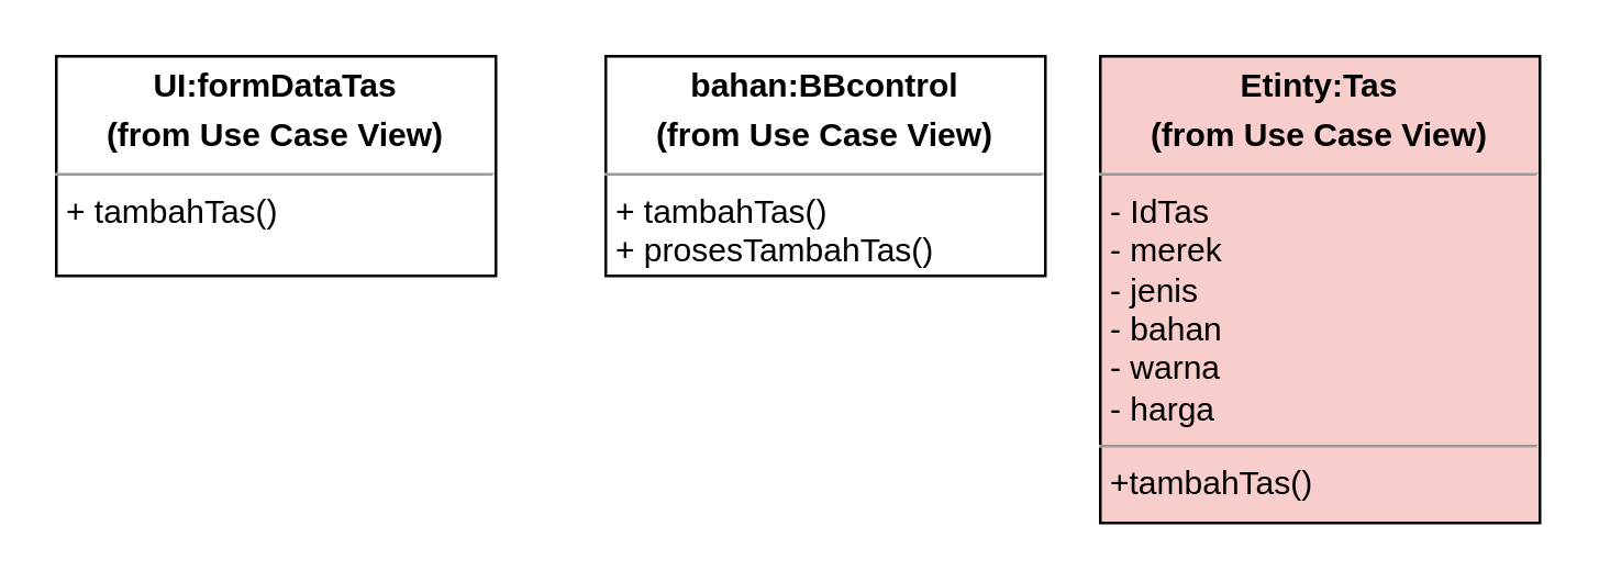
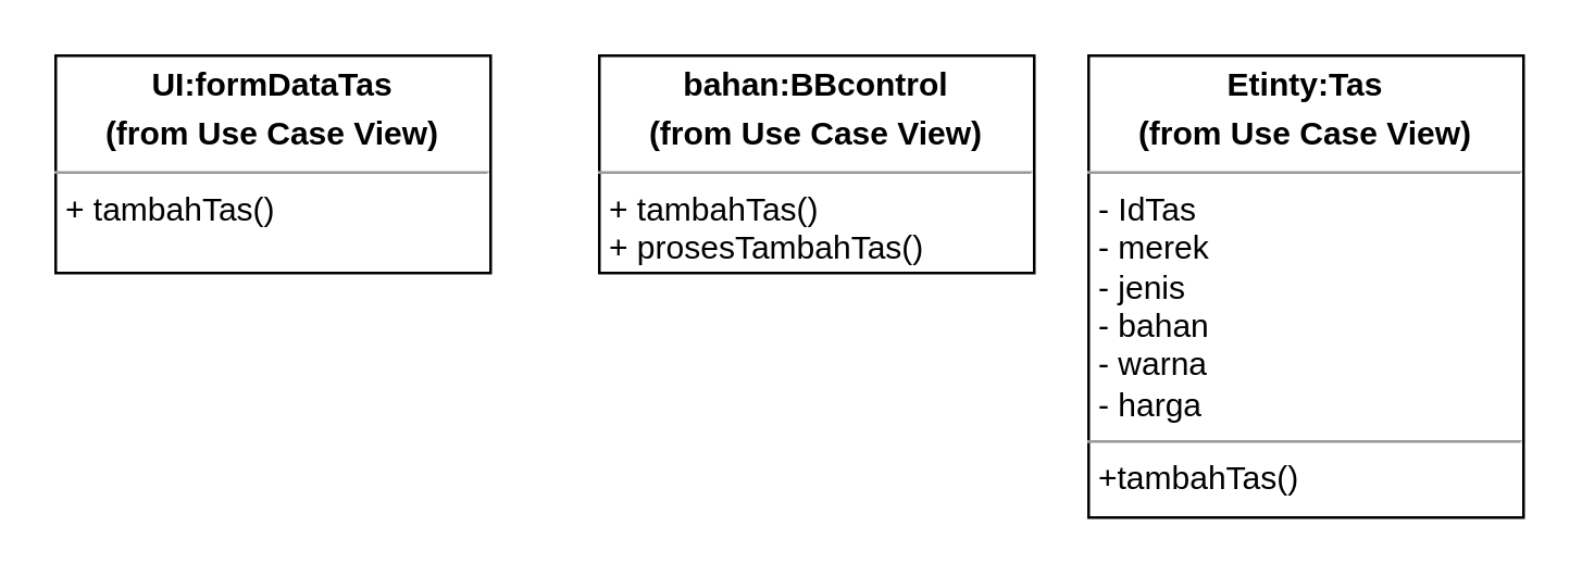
- <mxCell id="4" value="&lt;p style=&quot;border-color: var(--border-color); margin: 4px 0px 0px; text-align: center;&quot;&gt;&lt;b style=&quot;border-color: var(--border-color);&quot;&gt;Etinty:Tas&lt;/b&gt;&lt;/p&gt;&lt;p style=&quot;border-color: var(--border-color); margin: 4px 0px 0px; text-align: center;&quot;&gt;&lt;b style=&quot;border-color: var(--border-color);&quot;&gt;(from Use Case View)&lt;/b&gt;&lt;/p&gt;&lt;hr size=&quot;1&quot;&gt;&lt;p style=&quot;margin:0px;margin-left:4px;&quot;&gt;- IdTas&lt;/p&gt;&lt;p style=&quot;margin:0px;margin-left:4px;&quot;&gt;- merek&lt;/p&gt;&lt;p style=&quot;margin:0px;margin-left:4px;&quot;&gt;- jenis&lt;/p&gt;&lt;p style=&quot;margin:0px;margin-left:4px;&quot;&gt;- bahan&lt;/p&gt;&lt;p style=&quot;margin:0px;margin-left:4px;&quot;&gt;- warna&lt;/p&gt;&lt;p style=&quot;margin:0px;margin-left:4px;&quot;&gt;- harga&lt;/p&gt;&lt;hr size=&quot;1&quot;&gt;&lt;p style=&quot;margin:0px;margin-left:4px;&quot;&gt;+tambahTas()&lt;/p&gt;" style="verticalAlign=top;align=left;overflow=fill;fontSize=12;fontFamily=Helvetica;html=1;whiteSpace=wrap;fillColor=#f8cecc;" vertex="1" parent="1"><mxGeometry x="400" y="20" width="160" height="170" as="geometry" /></mxCell>
+ <mxCell id="4" value="&lt;p style=&quot;border-color: var(--border-color); margin: 4px 0px 0px; text-align: center;&quot;&gt;&lt;b style=&quot;border-color: var(--border-color);&quot;&gt;Etinty:Tas&lt;/b&gt;&lt;/p&gt;&lt;p style=&quot;border-color: var(--border-color); margin: 4px 0px 0px; text-align: center;&quot;&gt;&lt;b style=&quot;border-color: var(--border-color);&quot;&gt;(from Use Case View)&lt;/b&gt;&lt;/p&gt;&lt;hr size=&quot;1&quot;&gt;&lt;p style=&quot;margin:0px;margin-left:4px;&quot;&gt;- IdTas&lt;/p&gt;&lt;p style=&quot;margin:0px;margin-left:4px;&quot;&gt;- merek&lt;/p&gt;&lt;p style=&quot;margin:0px;margin-left:4px;&quot;&gt;- jenis&lt;/p&gt;&lt;p style=&quot;margin:0px;margin-left:4px;&quot;&gt;- bahan&lt;/p&gt;&lt;p style=&quot;margin:0px;margin-left:4px;&quot;&gt;- warna&lt;/p&gt;&lt;p style=&quot;margin:0px;margin-left:4px;&quot;&gt;- harga&lt;/p&gt;&lt;hr size=&quot;1&quot;&gt;&lt;p style=&quot;margin:0px;margin-left:4px;&quot;&gt;+tambahTas()&lt;/p&gt;" style="verticalAlign=top;align=left;overflow=fill;fontSize=12;fontFamily=Helvetica;html=1;whiteSpace=wrap;" vertex="1" parent="1"><mxGeometry x="400" y="20" width="160" height="170" as="geometry" /></mxCell>
